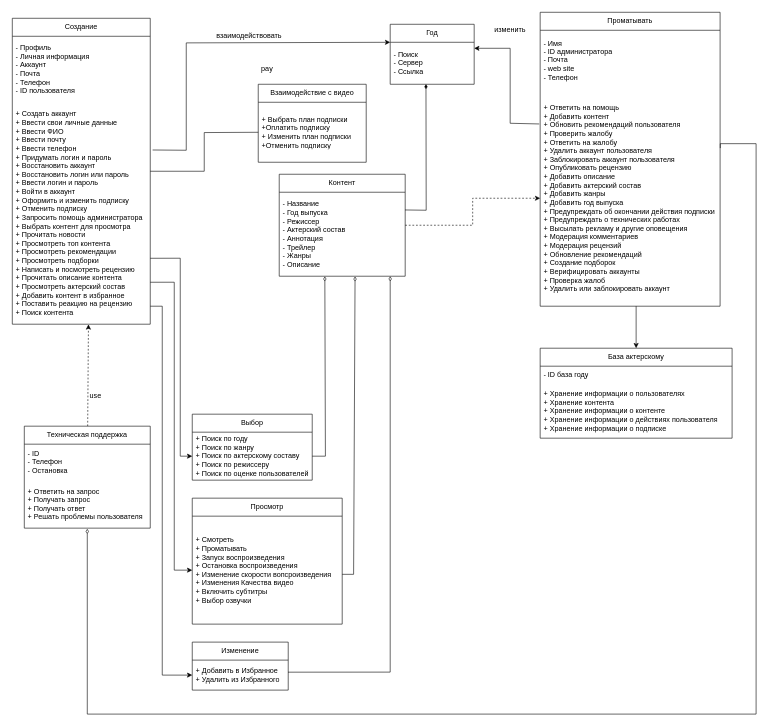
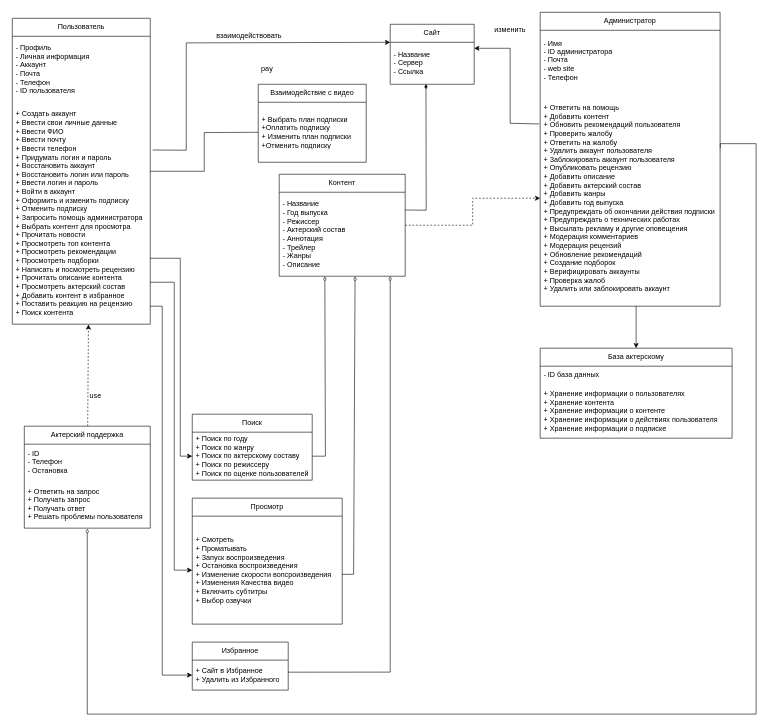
- <mxCell id="7" value="Проматывать" style="swimlane;fontStyle=0;childLayout=stackLayout;horizontal=1;startSize=30;horizontalStack=0;resizeParent=1;resizeParentMax=0;resizeLast=0;collapsible=1;marginBottom=0;whiteSpace=wrap;html=1;" parent="1" vertex="1"><mxGeometry x="900" y="20" width="300" height="490" as="geometry" /></mxCell>
+ <mxCell id="7" value="Администратор" style="swimlane;fontStyle=0;childLayout=stackLayout;horizontal=1;startSize=30;horizontalStack=0;resizeParent=1;resizeParentMax=0;resizeLast=0;collapsible=1;marginBottom=0;whiteSpace=wrap;html=1;" parent="1" vertex="1"><mxGeometry x="900" y="20" width="300" height="490" as="geometry" /></mxCell>
- <mxCell id="3" value="Создание" style="swimlane;fontStyle=0;childLayout=stackLayout;horizontal=1;startSize=30;horizontalStack=0;resizeParent=1;resizeParentMax=0;resizeLast=0;collapsible=1;marginBottom=0;whiteSpace=wrap;html=1;" parent="1" vertex="1"><mxGeometry x="20" y="30" width="230" height="510" as="geometry" /></mxCell>
+ <mxCell id="3" value="Пользователь" style="swimlane;fontStyle=0;childLayout=stackLayout;horizontal=1;startSize=30;horizontalStack=0;resizeParent=1;resizeParentMax=0;resizeLast=0;collapsible=1;marginBottom=0;whiteSpace=wrap;html=1;" parent="1" vertex="1"><mxGeometry x="20" y="30" width="230" height="510" as="geometry" /></mxCell>
- <mxCell id="23" value="Год" style="swimlane;fontStyle=0;childLayout=stackLayout;horizontal=1;startSize=30;horizontalStack=0;resizeParent=1;resizeParentMax=0;resizeLast=0;collapsible=1;marginBottom=0;whiteSpace=wrap;html=1;" parent="1" vertex="1"><mxGeometry x="650" y="40" width="140" height="100" as="geometry" /></mxCell>
+ <mxCell id="23" value="Сайт" style="swimlane;fontStyle=0;childLayout=stackLayout;horizontal=1;startSize=30;horizontalStack=0;resizeParent=1;resizeParentMax=0;resizeLast=0;collapsible=1;marginBottom=0;whiteSpace=wrap;html=1;" parent="1" vertex="1"><mxGeometry x="650" y="40" width="140" height="100" as="geometry" /></mxCell>
- <mxCell id="24" value="- Поиск&lt;br&gt;- Сервер&lt;br&gt;- Ссылка" style="text;strokeColor=none;fillColor=none;align=left;verticalAlign=middle;spacingLeft=4;spacingRight=4;overflow=hidden;points=[[0,0.5],[1,0.5]];portConstraint=eastwest;rotatable=0;whiteSpace=wrap;html=1;" parent="23" vertex="1"><mxGeometry y="30" width="140" height="70" as="geometry" /></mxCell>
+ <mxCell id="24" value="- Название&lt;br&gt;- Сервер&lt;br&gt;- Ссылка" style="text;strokeColor=none;fillColor=none;align=left;verticalAlign=middle;spacingLeft=4;spacingRight=4;overflow=hidden;points=[[0,0.5],[1,0.5]];portConstraint=eastwest;rotatable=0;whiteSpace=wrap;html=1;" parent="23" vertex="1"><mxGeometry y="30" width="140" height="70" as="geometry" /></mxCell>
- <mxCell id="30" value="- ID база году" style="text;strokeColor=none;fillColor=none;align=left;verticalAlign=middle;spacingLeft=4;spacingRight=4;overflow=hidden;points=[[0,0.5],[1,0.5]];portConstraint=eastwest;rotatable=0;whiteSpace=wrap;html=1;" parent="29" vertex="1"><mxGeometry y="30" width="320" height="30" as="geometry" /></mxCell>
+ <mxCell id="30" value="- ID база данных" style="text;strokeColor=none;fillColor=none;align=left;verticalAlign=middle;spacingLeft=4;spacingRight=4;overflow=hidden;points=[[0,0.5],[1,0.5]];portConstraint=eastwest;rotatable=0;whiteSpace=wrap;html=1;" parent="29" vertex="1"><mxGeometry y="30" width="320" height="30" as="geometry" /></mxCell>
- <mxCell id="21" value="Выбор" style="swimlane;fontStyle=0;childLayout=stackLayout;horizontal=1;startSize=30;horizontalStack=0;resizeParent=1;resizeParentMax=0;resizeLast=0;collapsible=1;marginBottom=0;whiteSpace=wrap;html=1;" parent="1" vertex="1"><mxGeometry x="320" y="690" width="200" height="110" as="geometry" /></mxCell>
+ <mxCell id="21" value="Поиск" style="swimlane;fontStyle=0;childLayout=stackLayout;horizontal=1;startSize=30;horizontalStack=0;resizeParent=1;resizeParentMax=0;resizeLast=0;collapsible=1;marginBottom=0;whiteSpace=wrap;html=1;" parent="1" vertex="1"><mxGeometry x="320" y="690" width="200" height="110" as="geometry" /></mxCell>
- <mxCell id="12" value="Техническая поддержка" style="swimlane;fontStyle=0;childLayout=stackLayout;horizontal=1;startSize=30;horizontalStack=0;resizeParent=1;resizeParentMax=0;resizeLast=0;collapsible=1;marginBottom=0;whiteSpace=wrap;html=1;" parent="1" vertex="1"><mxGeometry x="40" y="710" width="210" height="170" as="geometry" /></mxCell>
+ <mxCell id="12" value="Актерский поддержка" style="swimlane;fontStyle=0;childLayout=stackLayout;horizontal=1;startSize=30;horizontalStack=0;resizeParent=1;resizeParentMax=0;resizeLast=0;collapsible=1;marginBottom=0;whiteSpace=wrap;html=1;" parent="1" vertex="1"><mxGeometry x="40" y="710" width="210" height="170" as="geometry" /></mxCell>
- <mxCell id="19" value="Изменение" style="swimlane;fontStyle=0;childLayout=stackLayout;horizontal=1;startSize=30;horizontalStack=0;resizeParent=1;resizeParentMax=0;resizeLast=0;collapsible=1;marginBottom=0;whiteSpace=wrap;html=1;" parent="1" vertex="1"><mxGeometry x="320" y="1070" width="160" height="80" as="geometry" /></mxCell>
+ <mxCell id="19" value="Избранное" style="swimlane;fontStyle=0;childLayout=stackLayout;horizontal=1;startSize=30;horizontalStack=0;resizeParent=1;resizeParentMax=0;resizeLast=0;collapsible=1;marginBottom=0;whiteSpace=wrap;html=1;" parent="1" vertex="1"><mxGeometry x="320" y="1070" width="160" height="80" as="geometry" /></mxCell>
- <mxCell id="20" value="+ Добавить в Избранное&lt;br&gt;+ Удалить из Избранного" style="text;strokeColor=none;fillColor=none;align=left;verticalAlign=middle;spacingLeft=4;spacingRight=4;overflow=hidden;points=[[0,0.5],[1,0.5]];portConstraint=eastwest;rotatable=0;whiteSpace=wrap;html=1;" parent="19" vertex="1"><mxGeometry y="30" width="160" height="50" as="geometry" /></mxCell>
+ <mxCell id="20" value="+ Сайт в Избранное&lt;br&gt;+ Удалить из Избранного" style="text;strokeColor=none;fillColor=none;align=left;verticalAlign=middle;spacingLeft=4;spacingRight=4;overflow=hidden;points=[[0,0.5],[1,0.5]];portConstraint=eastwest;rotatable=0;whiteSpace=wrap;html=1;" parent="19" vertex="1"><mxGeometry y="30" width="160" height="50" as="geometry" /></mxCell>
